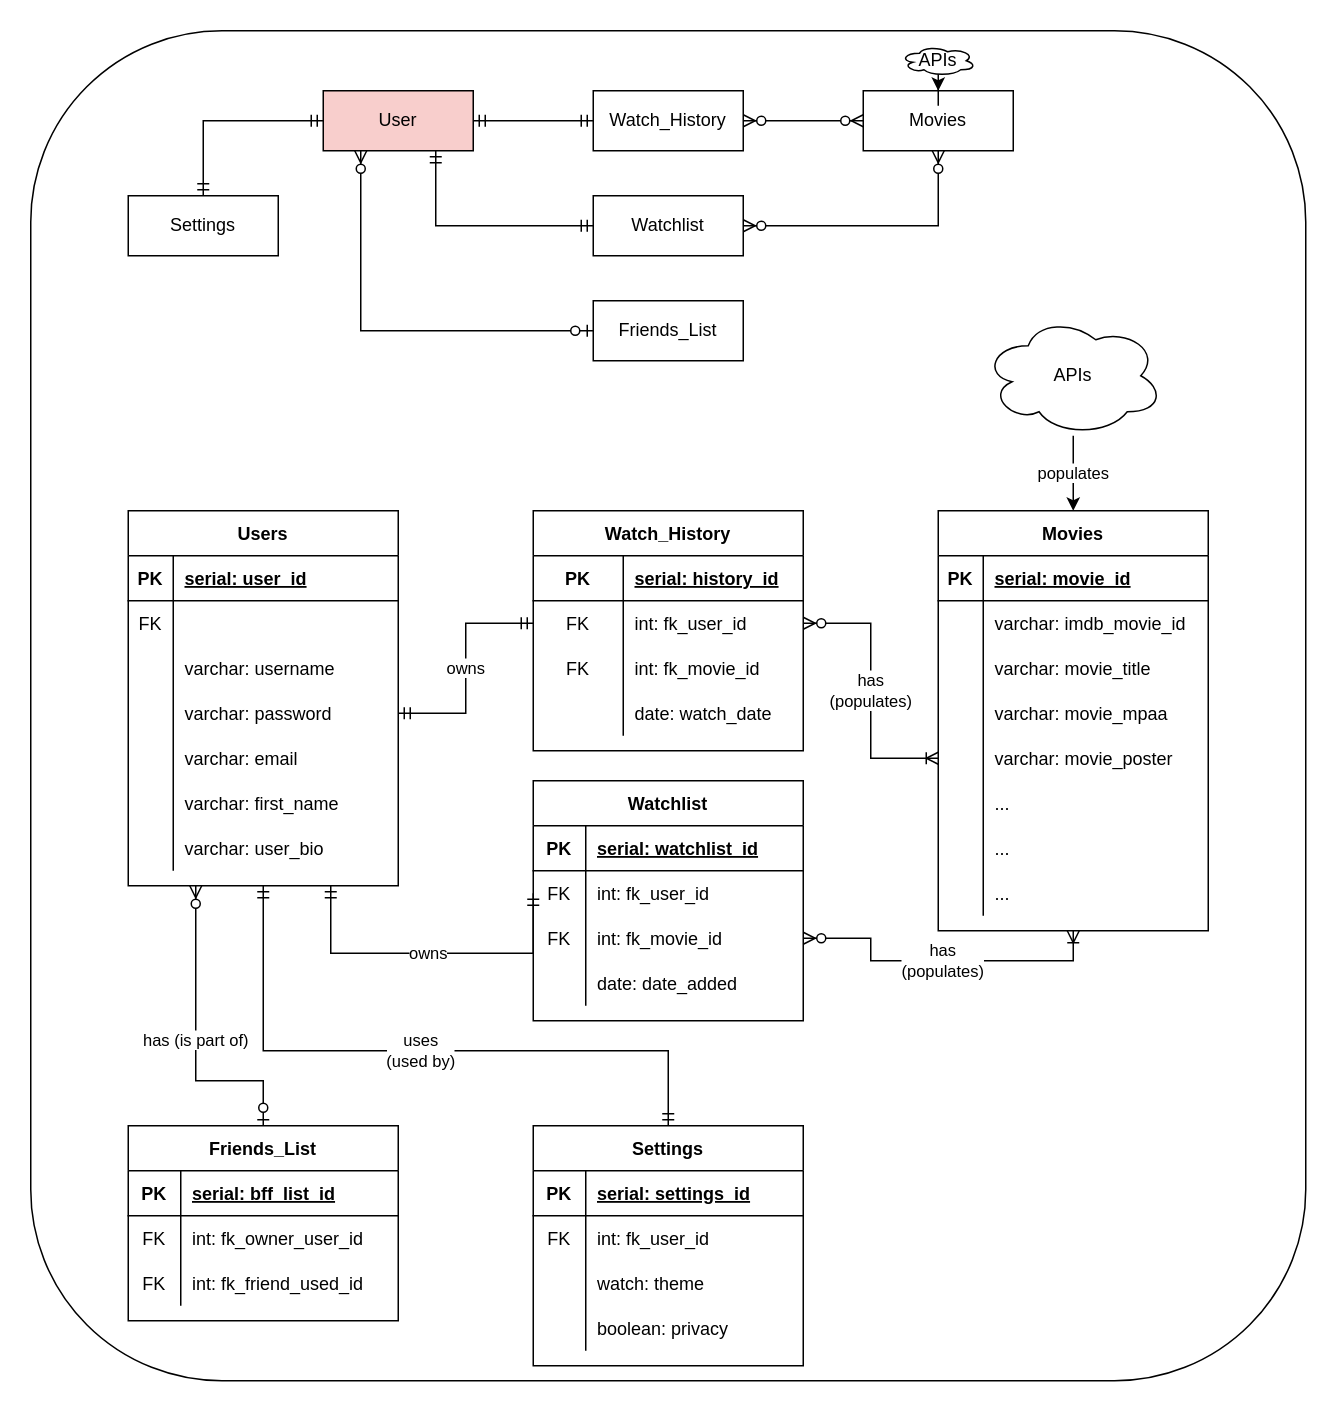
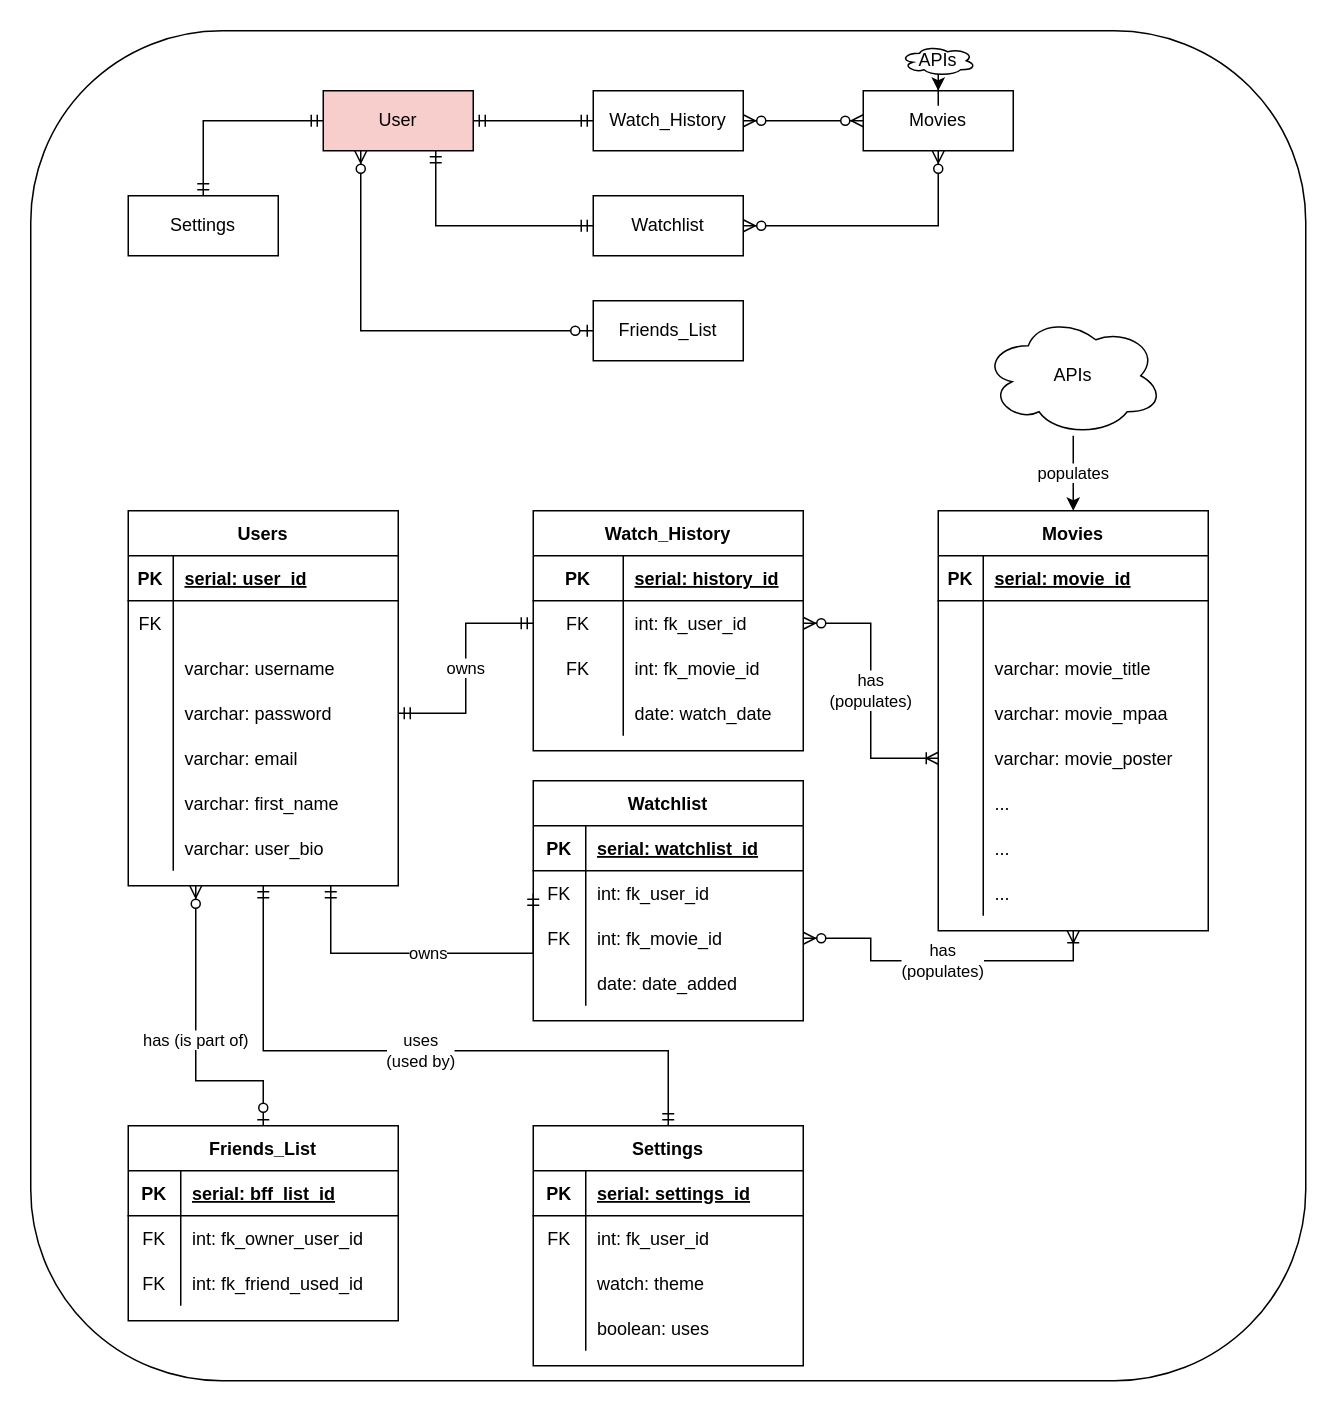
- <mxCell id="43" value="varchar: imdb_movie_id" style="shape=partialRectangle;connectable=0;fillColor=none;top=0;left=0;bottom=0;right=0;align=left;spacingLeft=6;overflow=hidden;" parent="41" vertex="1"><mxGeometry x="30" width="150" height="30" as="geometry" /></mxCell>
- <mxCell id="119" value="boolean: privacy" style="shape=partialRectangle;connectable=0;fillColor=none;top=0;left=0;bottom=0;right=0;align=left;spacingLeft=6;overflow=hidden;" vertex="1" parent="117"><mxGeometry x="35" width="145" height="30" as="geometry" /></mxCell>
+ <mxCell id="119" value="boolean: uses" style="shape=partialRectangle;connectable=0;fillColor=none;top=0;left=0;bottom=0;right=0;align=left;spacingLeft=6;overflow=hidden;" vertex="1" parent="117"><mxGeometry x="35" width="145" height="30" as="geometry" /></mxCell>
